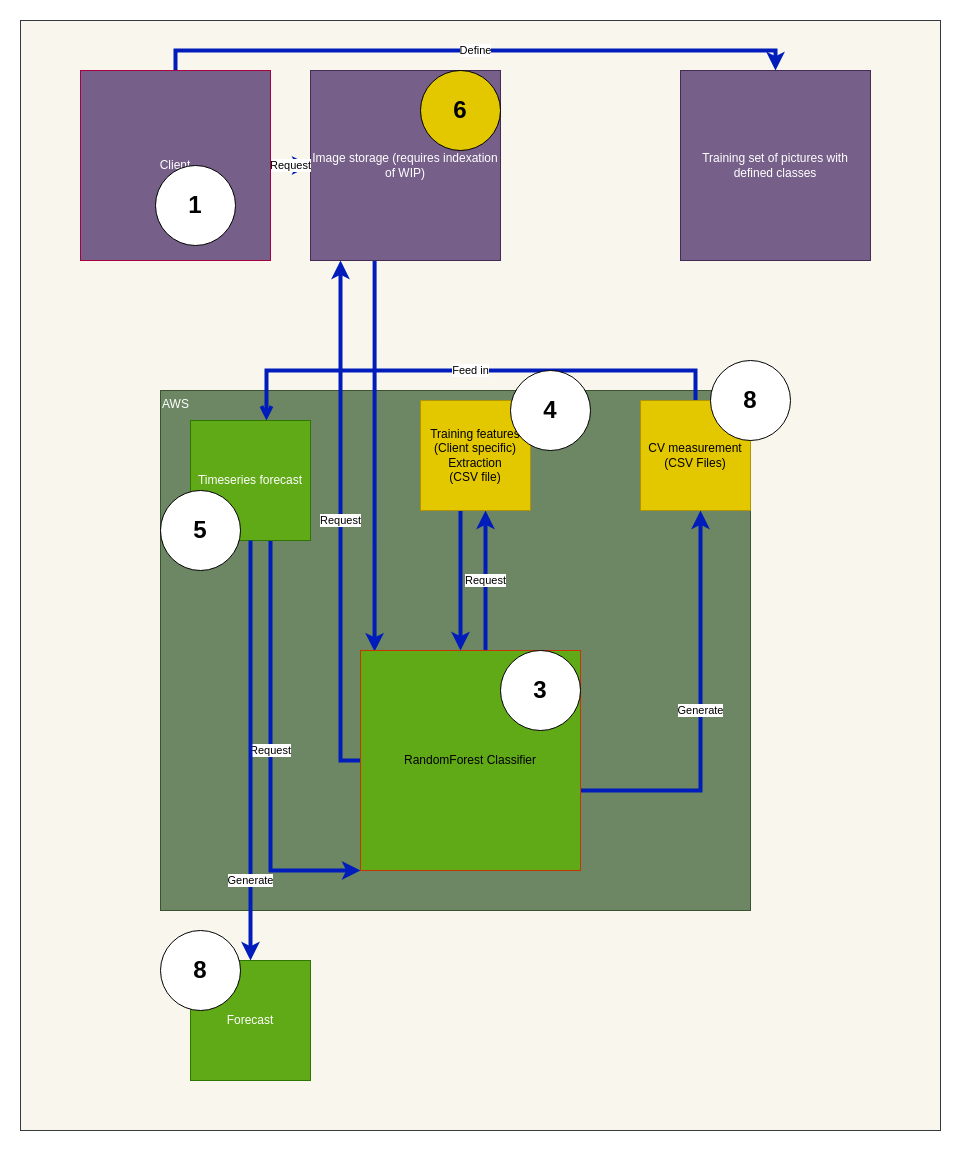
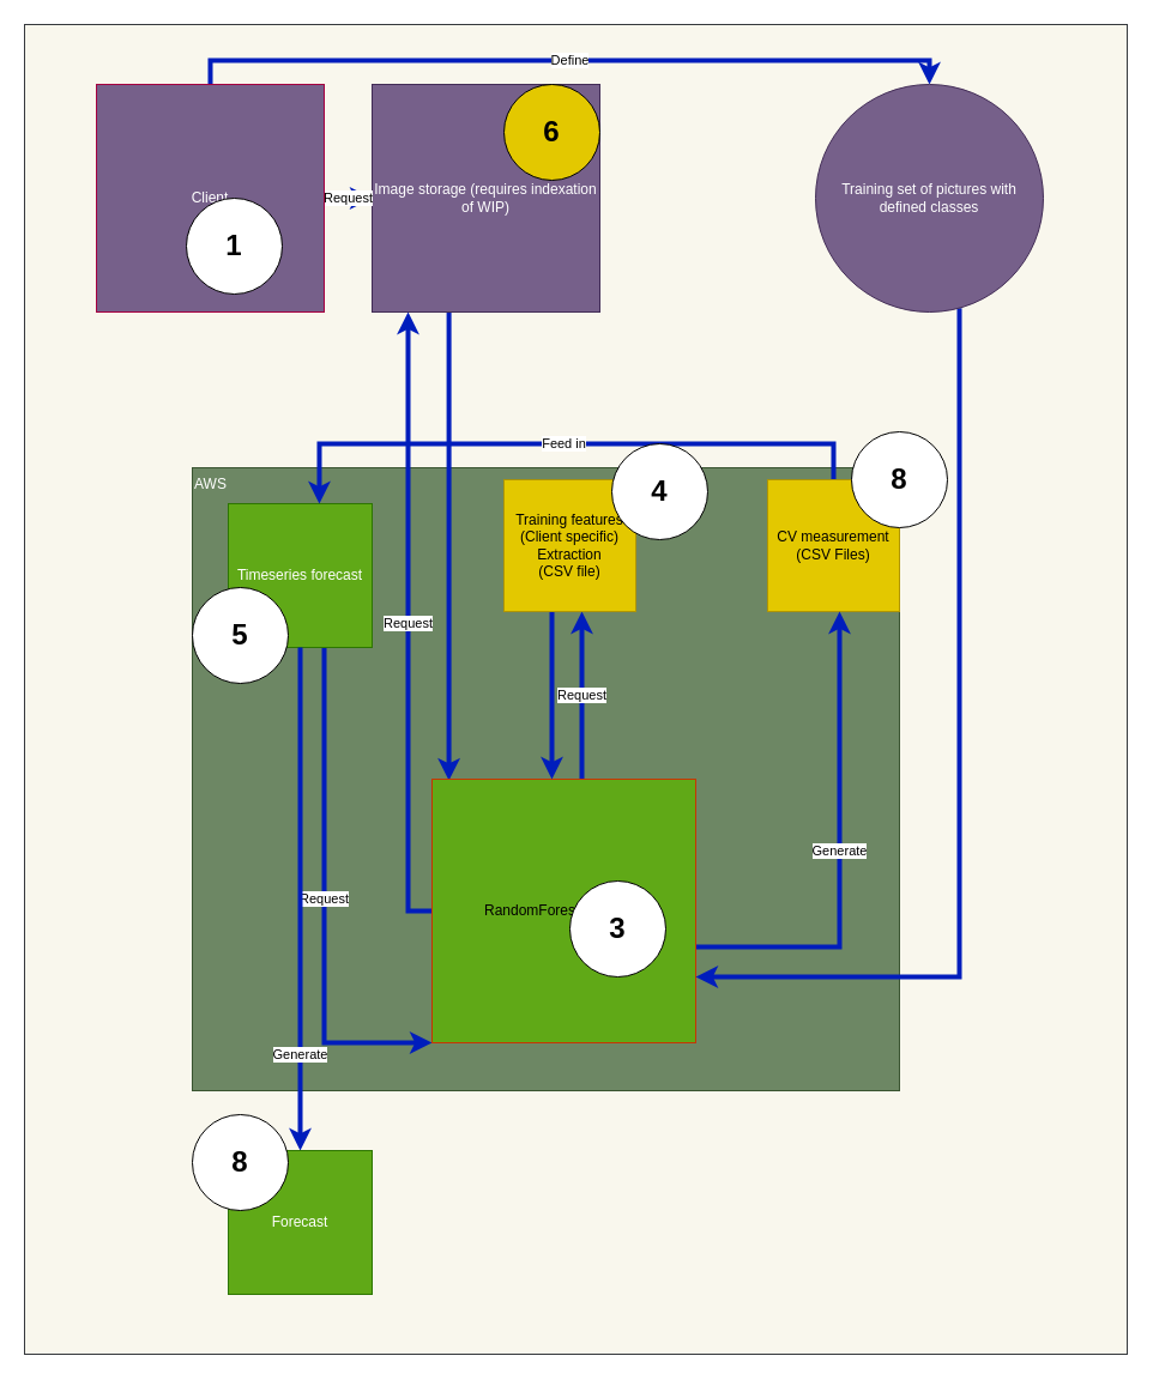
- <mxCell id="20" value="Training set of pictures with defined classes" style="whiteSpace=wrap;html=1;aspect=fixed;fillColor=#76608a;fontColor=#ffffff;strokeColor=#432D57;" vertex="1" parent="1"><mxGeometry x="680" y="70" width="190" height="190" as="geometry" /></mxCell>
+ <mxCell id="20" value="Training set of pictures with defined classes" style="ellipse;whiteSpace=wrap;html=1;aspect=fixed;fillColor=#76608a;fontColor=#ffffff;strokeColor=#432D57;" vertex="1" parent="1"><mxGeometry x="680" y="70" width="190" height="190" as="geometry" /></mxCell>
- <mxCell id="11" value="Feed in" style="edgeStyle=orthogonalEdgeStyle;rounded=0;orthogonalLoop=1;jettySize=auto;html=1;entryX=0.633;entryY=0;entryDx=0;entryDy=0;entryPerimeter=0;fillColor=#0050ef;strokeColor=#001DBC;strokeWidth=4;endArrow=open;" edge="1" parent="1" source="12" target="10"><mxGeometry relative="1" as="geometry"><Array as="points"><mxPoint x="695" y="370" /><mxPoint x="266" y="370" /></Array></mxGeometry></mxCell>
+ <mxCell id="11" value="Feed in" style="edgeStyle=orthogonalEdgeStyle;rounded=0;orthogonalLoop=1;jettySize=auto;html=1;entryX=0.633;entryY=0;entryDx=0;entryDy=0;entryPerimeter=0;fillColor=#0050ef;strokeColor=#001DBC;strokeWidth=4;" edge="1" parent="1" source="12" target="10"><mxGeometry relative="1" as="geometry"><Array as="points"><mxPoint x="695" y="370" /><mxPoint x="266" y="370" /></Array></mxGeometry></mxCell>
+ <mxCell id="19" style="edgeStyle=orthogonalEdgeStyle;rounded=0;orthogonalLoop=1;jettySize=auto;html=1;entryX=1;entryY=0.75;entryDx=0;entryDy=0;fillColor=#0050ef;strokeColor=#001DBC;strokeWidth=4;" edge="1" parent="1" source="20" target="16"><mxGeometry relative="1" as="geometry"><mxPoint x="582" y="810" as="targetPoint" /><Array as="points"><mxPoint x="800" y="815" /></Array></mxGeometry></mxCell>
- <mxCell id="22" value="&lt;h1&gt;3&lt;/h1&gt;" style="ellipse;whiteSpace=wrap;html=1;aspect=fixed;" vertex="1" parent="1"><mxGeometry x="500" y="650" width="80" height="80" as="geometry" /></mxCell>
+ <mxCell id="22" value="&lt;h1&gt;3&lt;/h1&gt;" style="ellipse;whiteSpace=wrap;html=1;aspect=fixed;" vertex="1" parent="1"><mxGeometry x="475" y="735" width="80" height="80" as="geometry" /></mxCell>
